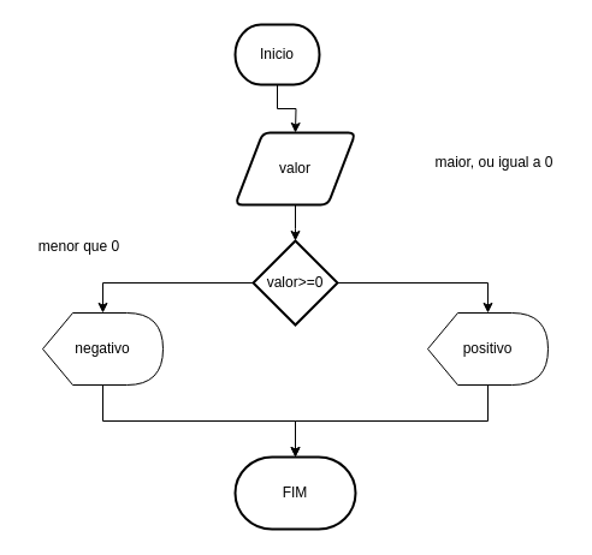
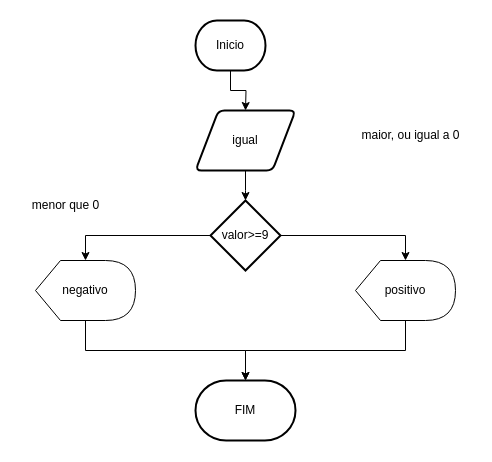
- <mxCell id="5" value="valor" style="shape=parallelogram;html=1;strokeWidth=2;perimeter=parallelogramPerimeter;whiteSpace=wrap;rounded=1;arcSize=12;size=0.23;" parent="1" vertex="1"><mxGeometry x="195" y="110" width="100" height="60" as="geometry" /></mxCell>
+ <mxCell id="5" value="igual" style="shape=parallelogram;html=1;strokeWidth=2;perimeter=parallelogramPerimeter;whiteSpace=wrap;rounded=1;arcSize=12;size=0.23;" parent="1" vertex="1"><mxGeometry x="195" y="110" width="100" height="60" as="geometry" /></mxCell>
- <mxCell id="15" value="valor&amp;gt;=0" style="strokeWidth=2;html=1;shape=mxgraph.flowchart.decision;whiteSpace=wrap;" vertex="1" parent="1"><mxGeometry x="210" y="200" width="70" height="70" as="geometry" /></mxCell>
+ <mxCell id="15" value="valor&amp;gt;=9" style="strokeWidth=2;html=1;shape=mxgraph.flowchart.decision;whiteSpace=wrap;" vertex="1" parent="1"><mxGeometry x="210" y="200" width="70" height="70" as="geometry" /></mxCell>
